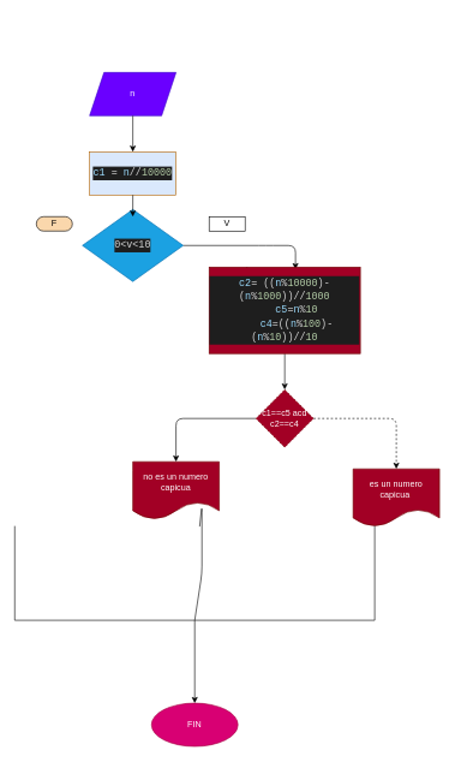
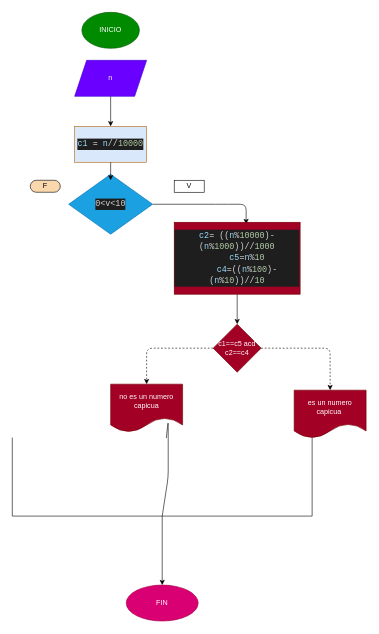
+ <mxCell id="2" value="INICIO" style="ellipse;whiteSpace=wrap;html=1;fillColor=#008a00;fontColor=#ffffff;strokeColor=#005700;" vertex="1" parent="1"><mxGeometry x="136" y="20" width="96" height="60" as="geometry" /></mxCell>
- <mxCell id="16" value="" style="edgeStyle=none;html=1;" edge="1" parent="1" source="17" target="19"><mxGeometry relative="1" as="geometry"><Array as="points"><mxPoint x="244" y="580" /></Array></mxGeometry></mxCell>
+ <mxCell id="16" value="" style="edgeStyle=none;html=1;dashed=1;" edge="1" parent="1" source="17" target="19"><mxGeometry relative="1" as="geometry"><Array as="points"><mxPoint x="244" y="580" /></Array></mxGeometry></mxCell>
- <mxCell id="17" value="c1==c5 acd c2==c4" style="rhombus;whiteSpace=wrap;html=1;fillColor=#a20025;strokeColor=#6F0000;fontColor=#ffffff;dashed=1;" vertex="1" parent="1"><mxGeometry x="355" y="540" width="80" height="80" as="geometry" /></mxCell>
+ <mxCell id="17" value="c1==c5 acd c2==c4" style="rhombus;whiteSpace=wrap;html=1;fillColor=#a20025;strokeColor=#6F0000;fontColor=#ffffff;" vertex="1" parent="1"><mxGeometry x="355" y="540" width="80" height="80" as="geometry" /></mxCell>
